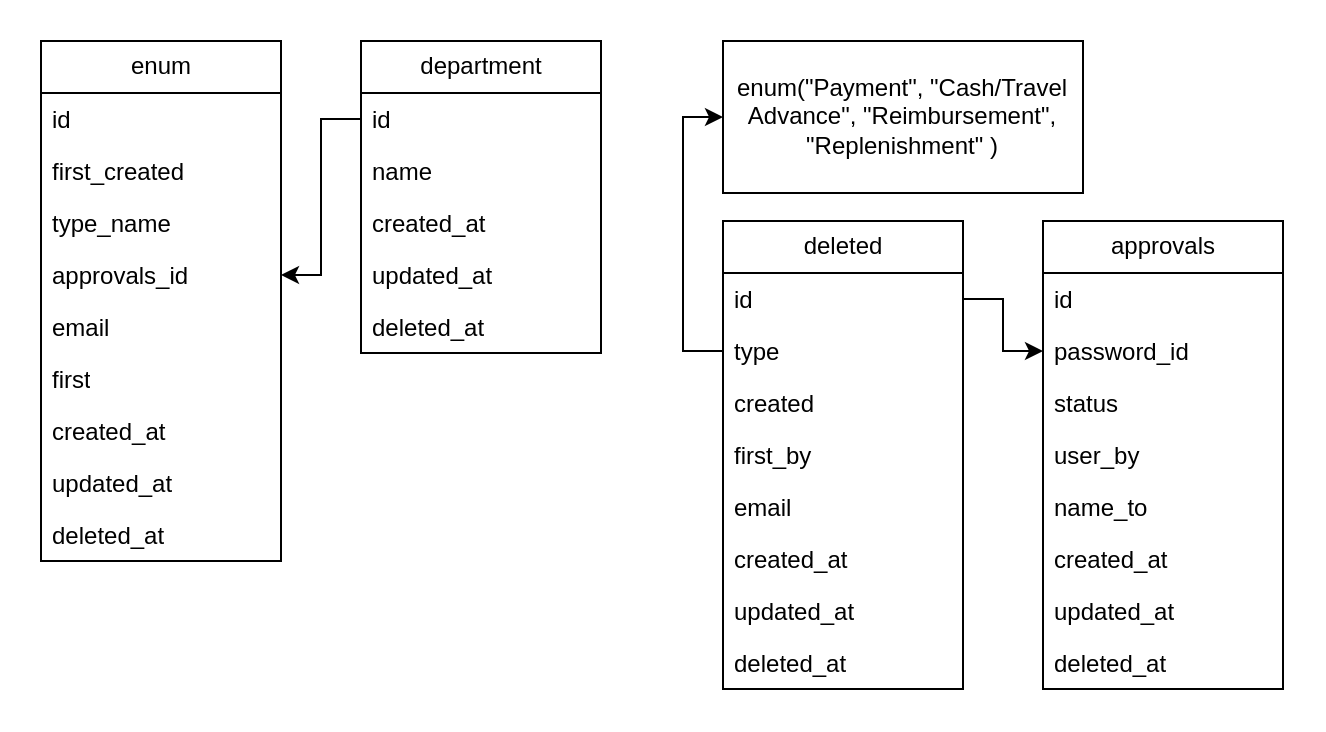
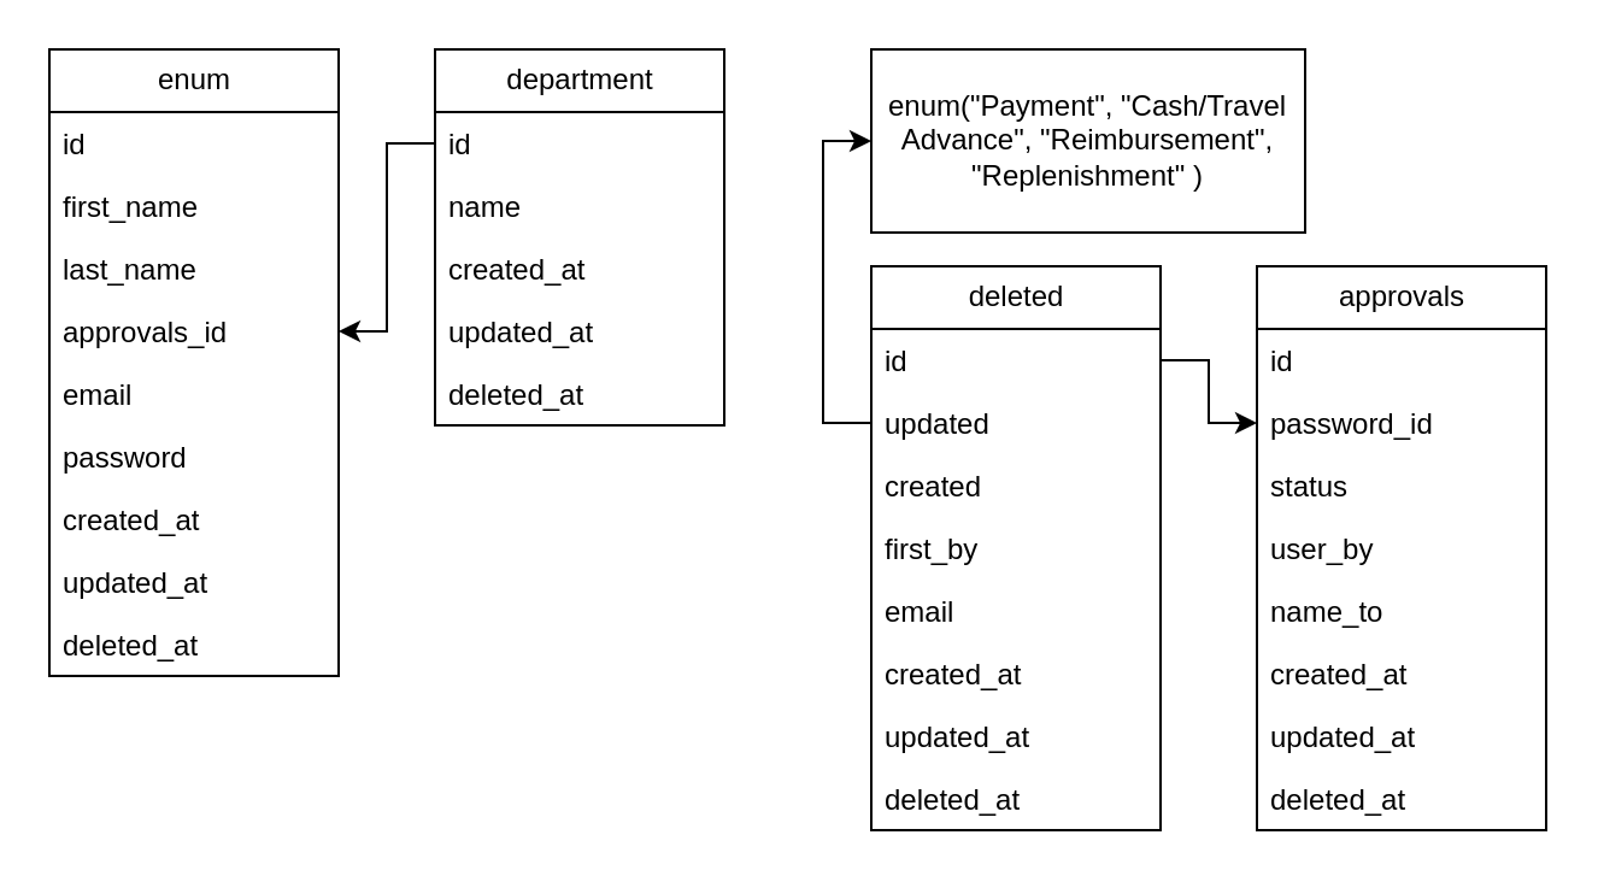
- <mxCell id="4" value="first_created" style="text;strokeColor=none;fillColor=none;align=left;verticalAlign=top;spacingLeft=4;spacingRight=4;overflow=hidden;rotatable=0;points=[[0,0.5],[1,0.5]];portConstraint=eastwest;whiteSpace=wrap;html=1;" parent="2" vertex="1"><mxGeometry y="52" width="120" height="26" as="geometry" /></mxCell>
+ <mxCell id="4" value="first_name" style="text;strokeColor=none;fillColor=none;align=left;verticalAlign=top;spacingLeft=4;spacingRight=4;overflow=hidden;rotatable=0;points=[[0,0.5],[1,0.5]];portConstraint=eastwest;whiteSpace=wrap;html=1;" parent="2" vertex="1"><mxGeometry y="52" width="120" height="26" as="geometry" /></mxCell>
- <mxCell id="5" value="type_name" style="text;strokeColor=none;fillColor=none;align=left;verticalAlign=top;spacingLeft=4;spacingRight=4;overflow=hidden;rotatable=0;points=[[0,0.5],[1,0.5]];portConstraint=eastwest;whiteSpace=wrap;html=1;" parent="2" vertex="1"><mxGeometry y="78" width="120" height="26" as="geometry" /></mxCell>
+ <mxCell id="5" value="last_name" style="text;strokeColor=none;fillColor=none;align=left;verticalAlign=top;spacingLeft=4;spacingRight=4;overflow=hidden;rotatable=0;points=[[0,0.5],[1,0.5]];portConstraint=eastwest;whiteSpace=wrap;html=1;" parent="2" vertex="1"><mxGeometry y="78" width="120" height="26" as="geometry" /></mxCell>
- <mxCell id="20" value="type" style="text;strokeColor=none;fillColor=none;align=left;verticalAlign=top;spacingLeft=4;spacingRight=4;overflow=hidden;rotatable=0;points=[[0,0.5],[1,0.5]];portConstraint=eastwest;whiteSpace=wrap;html=1;" vertex="1" parent="18"><mxGeometry y="52" width="120" height="26" as="geometry" /></mxCell>
+ <mxCell id="20" value="updated" style="text;strokeColor=none;fillColor=none;align=left;verticalAlign=top;spacingLeft=4;spacingRight=4;overflow=hidden;rotatable=0;points=[[0,0.5],[1,0.5]];portConstraint=eastwest;whiteSpace=wrap;html=1;" vertex="1" parent="18"><mxGeometry y="52" width="120" height="26" as="geometry" /></mxCell>
- <mxCell id="8" value="first" style="text;strokeColor=none;fillColor=none;align=left;verticalAlign=top;spacingLeft=4;spacingRight=4;overflow=hidden;rotatable=0;points=[[0,0.5],[1,0.5]];portConstraint=eastwest;whiteSpace=wrap;html=1;" vertex="1" parent="2"><mxGeometry y="156" width="120" height="26" as="geometry" /></mxCell>
+ <mxCell id="8" value="password" style="text;strokeColor=none;fillColor=none;align=left;verticalAlign=top;spacingLeft=4;spacingRight=4;overflow=hidden;rotatable=0;points=[[0,0.5],[1,0.5]];portConstraint=eastwest;whiteSpace=wrap;html=1;" vertex="1" parent="2"><mxGeometry y="156" width="120" height="26" as="geometry" /></mxCell>
